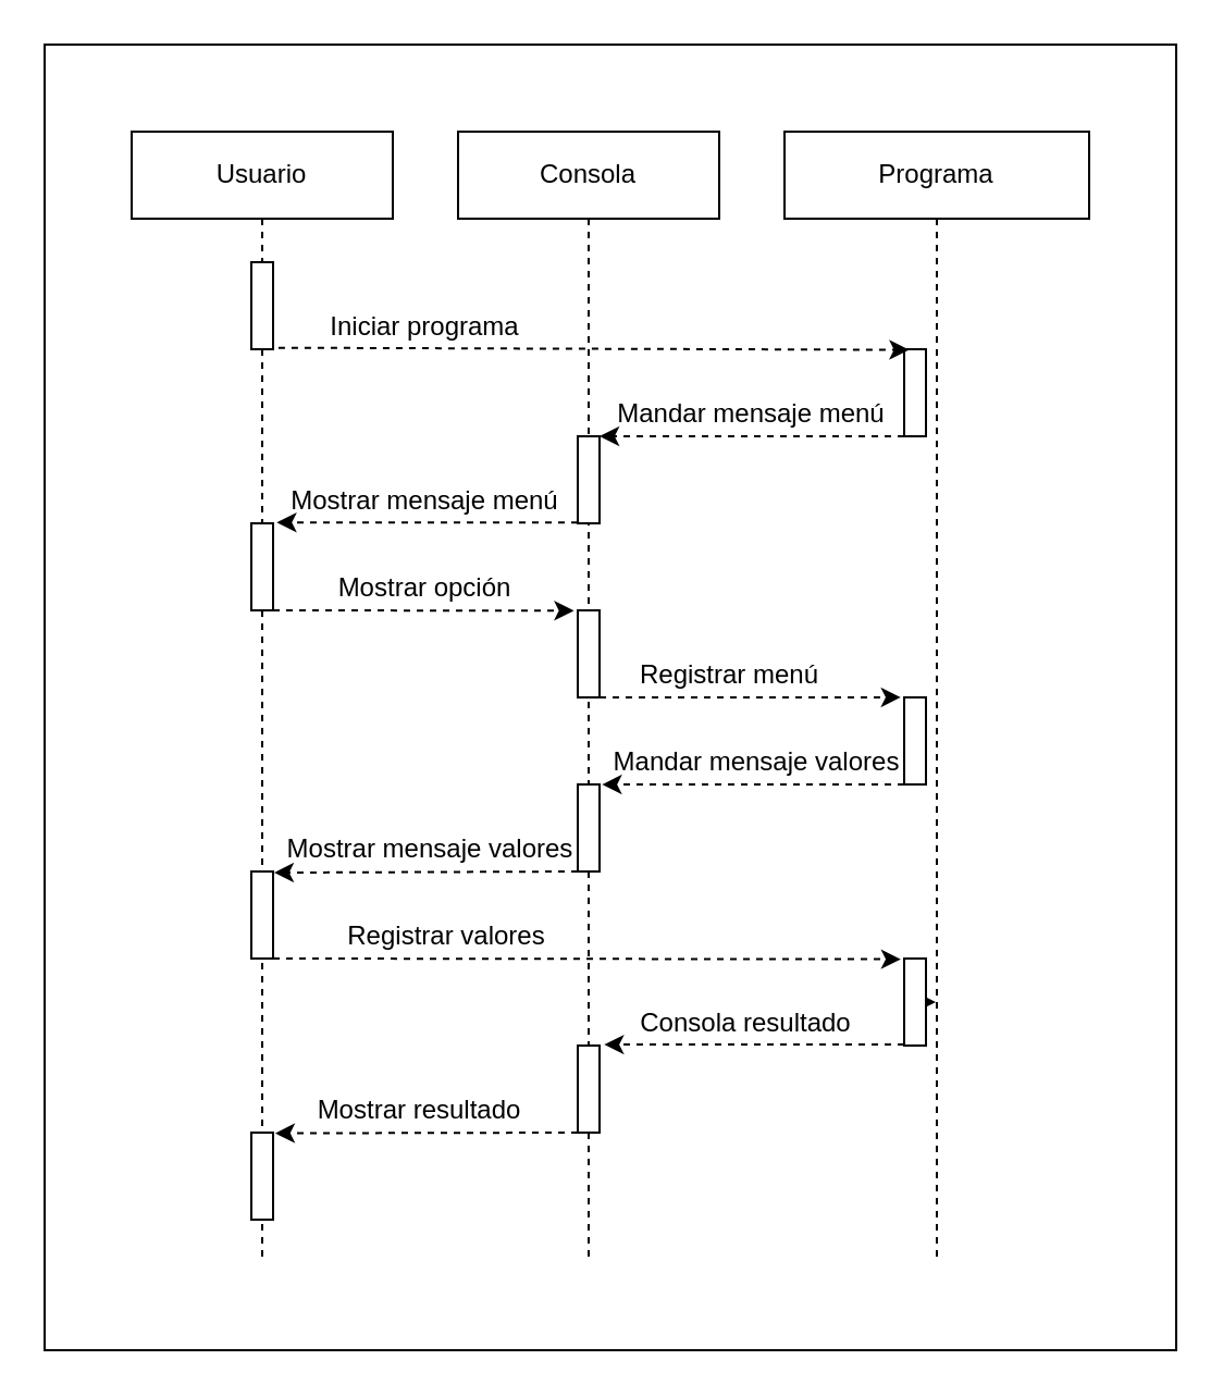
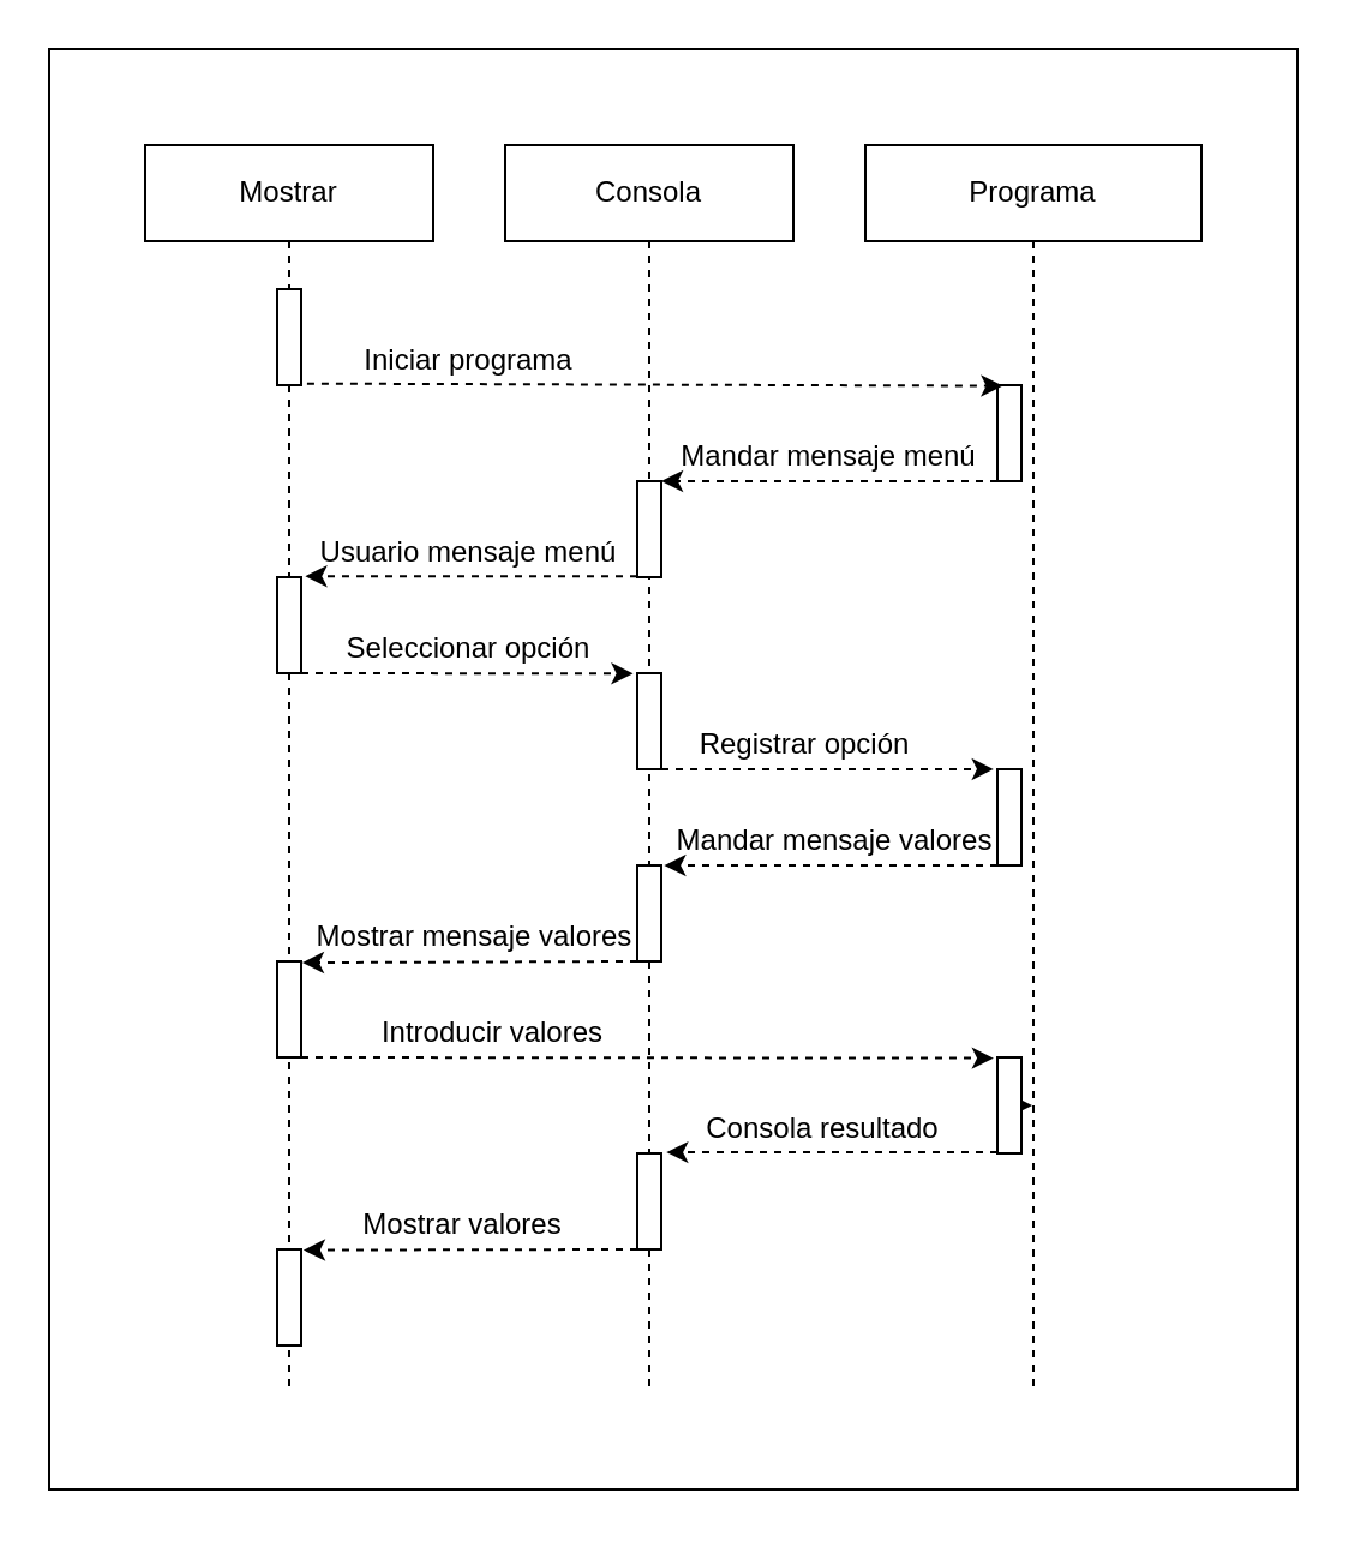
- <mxCell id="3" value="Usuario" style="shape=umlLifeline;perimeter=lifelinePerimeter;whiteSpace=wrap;html=1;container=1;collapsible=0;recursiveResize=0;outlineConnect=0;" parent="1" vertex="1"><mxGeometry x="60" y="60" width="120" height="520" as="geometry" /></mxCell>
+ <mxCell id="3" value="Mostrar" style="shape=umlLifeline;perimeter=lifelinePerimeter;whiteSpace=wrap;html=1;container=1;collapsible=0;recursiveResize=0;outlineConnect=0;" parent="1" vertex="1"><mxGeometry x="60" y="60" width="120" height="520" as="geometry" /></mxCell>
- <mxCell id="11" value="Mostrar mensaje menú" style="text;html=1;strokeColor=none;fillColor=none;align=center;verticalAlign=middle;whiteSpace=wrap;rounded=0;" parent="9" vertex="1"><mxGeometry x="-80" y="160" width="130" height="20" as="geometry" /></mxCell>
+ <mxCell id="11" value="Usuario mensaje menú" style="text;html=1;strokeColor=none;fillColor=none;align=center;verticalAlign=middle;whiteSpace=wrap;rounded=0;" parent="9" vertex="1"><mxGeometry x="-80" y="160" width="130" height="20" as="geometry" /></mxCell>
- <mxCell id="29" value="Mostrar opción" style="text;html=1;strokeColor=none;fillColor=none;align=center;verticalAlign=middle;whiteSpace=wrap;rounded=0;" parent="1" vertex="1"><mxGeometry x="130" y="260" width="130" height="20" as="geometry" /></mxCell>
+ <mxCell id="29" value="Seleccionar opción" style="text;html=1;strokeColor=none;fillColor=none;align=center;verticalAlign=middle;whiteSpace=wrap;rounded=0;" parent="1" vertex="1"><mxGeometry x="130" y="260" width="130" height="20" as="geometry" /></mxCell>
- <mxCell id="19" value="Registrar menú" style="text;html=1;strokeColor=none;fillColor=none;align=center;verticalAlign=middle;whiteSpace=wrap;rounded=0;" parent="15" vertex="1"><mxGeometry x="-90" y="240" width="130" height="20" as="geometry" /></mxCell>
+ <mxCell id="19" value="Registrar opción" style="text;html=1;strokeColor=none;fillColor=none;align=center;verticalAlign=middle;whiteSpace=wrap;rounded=0;" parent="15" vertex="1"><mxGeometry x="-90" y="240" width="130" height="20" as="geometry" /></mxCell>
- <mxCell id="35" value="Registrar valores" style="text;html=1;strokeColor=none;fillColor=none;align=center;verticalAlign=middle;whiteSpace=wrap;rounded=0;" parent="1" vertex="1"><mxGeometry x="140" y="420" width="130" height="20" as="geometry" /></mxCell>
+ <mxCell id="35" value="Introducir valores" style="text;html=1;strokeColor=none;fillColor=none;align=center;verticalAlign=middle;whiteSpace=wrap;rounded=0;" parent="1" vertex="1"><mxGeometry x="140" y="420" width="130" height="20" as="geometry" /></mxCell>
- <mxCell id="37" value="Mostrar resultado" style="text;html=1;strokeColor=none;fillColor=none;align=center;verticalAlign=middle;whiteSpace=wrap;rounded=0;" parent="1" vertex="1"><mxGeometry x="125" y="500" width="135" height="20" as="geometry" /></mxCell>
+ <mxCell id="37" value="Mostrar valores" style="text;html=1;strokeColor=none;fillColor=none;align=center;verticalAlign=middle;whiteSpace=wrap;rounded=0;" parent="1" vertex="1"><mxGeometry x="125" y="500" width="135" height="20" as="geometry" /></mxCell>
